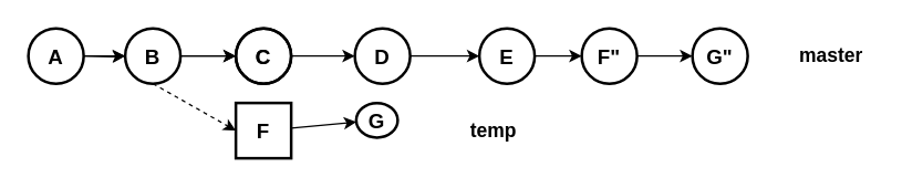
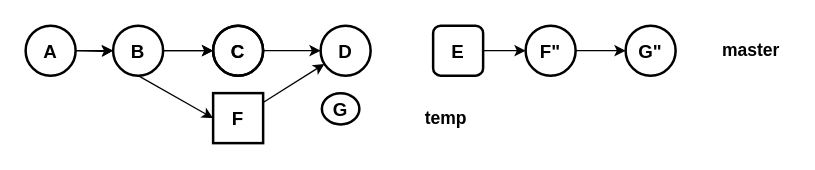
- <mxCell id="4" value="" style="edgeStyle=none;rounded=0;orthogonalLoop=1;jettySize=auto;html=1;strokeColor=#000000;fontColor=#000000;" parent="1" source="5" target="9" edge="1"><mxGeometry relative="1" as="geometry" /></mxCell>
- <mxCell id="9" value="&lt;font size=&quot;1&quot;&gt;&lt;b style=&quot;font-size: 15px&quot;&gt;E&lt;/b&gt;&lt;/font&gt;" style="ellipse;whiteSpace=wrap;html=1;fillColor=none;strokeColor=#000000;strokeWidth=2;fontColor=#000000;" parent="1" vertex="1"><mxGeometry x="346" y="20" width="40" height="40" as="geometry" /></mxCell>
+ <mxCell id="9" value="&lt;font size=&quot;1&quot;&gt;&lt;b style=&quot;font-size: 15px&quot;&gt;E&lt;/b&gt;&lt;/font&gt;" style="whiteSpace=wrap;html=1;fillColor=none;strokeColor=#000000;strokeWidth=2;fontColor=#000000;rounded=1;" parent="1" vertex="1"><mxGeometry x="346" y="20" width="40" height="40" as="geometry" /></mxCell>
- <mxCell id="12" style="rounded=0;orthogonalLoop=1;jettySize=auto;html=1;strokeColor=#000000;entryX=0;entryY=0.5;entryDx=0;entryDy=0;exitX=0.5;exitY=1;exitDx=0;exitDy=0;dashed=1;" parent="1" source="7" target="18" edge="1"><mxGeometry relative="1" as="geometry"><mxPoint x="190" y="-96" as="targetPoint" /><mxPoint x="110" y="20" as="sourcePoint" /></mxGeometry></mxCell>
+ <mxCell id="12" style="rounded=0;orthogonalLoop=1;jettySize=auto;html=1;strokeColor=#000000;entryX=0;entryY=0.5;entryDx=0;entryDy=0;exitX=0.5;exitY=1;exitDx=0;exitDy=0;" parent="1" source="7" target="18" edge="1"><mxGeometry relative="1" as="geometry"><mxPoint x="190" y="-96" as="targetPoint" /><mxPoint x="110" y="20" as="sourcePoint" /></mxGeometry></mxCell>
- <mxCell id="17" value="" style="edgeStyle=none;rounded=0;orthogonalLoop=1;jettySize=auto;html=1;strokeColor=#000000;" parent="1" source="18" target="19" edge="1"><mxGeometry relative="1" as="geometry" /></mxCell>
+ <mxCell id="17" value="" style="edgeStyle=none;rounded=0;orthogonalLoop=1;jettySize=auto;html=1;strokeColor=#000000;" parent="1" source="18" target="5" edge="1"><mxGeometry relative="1" as="geometry" /></mxCell>
